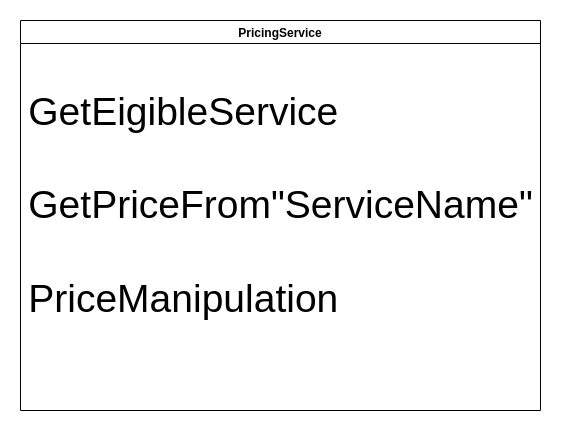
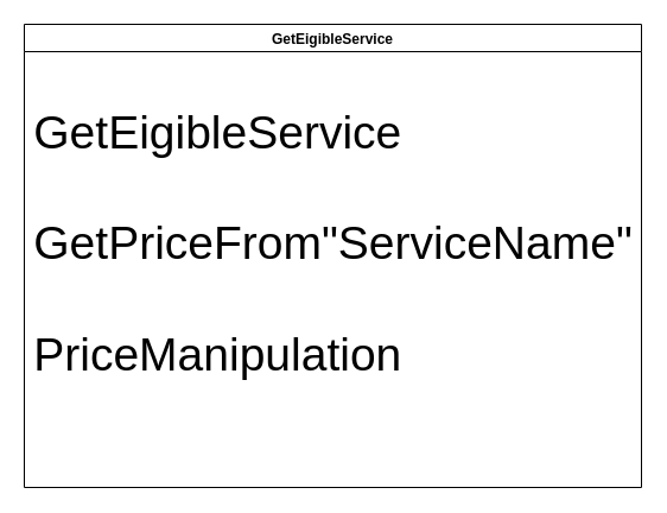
- <mxCell id="2" value="PricingService" style="swimlane;" parent="1" vertex="1"><mxGeometry x="20" y="20" width="520" height="390" as="geometry" /></mxCell>
+ <mxCell id="2" value="GetEigibleService" style="swimlane;" parent="1" vertex="1"><mxGeometry x="20" y="20" width="520" height="390" as="geometry" /></mxCell>
